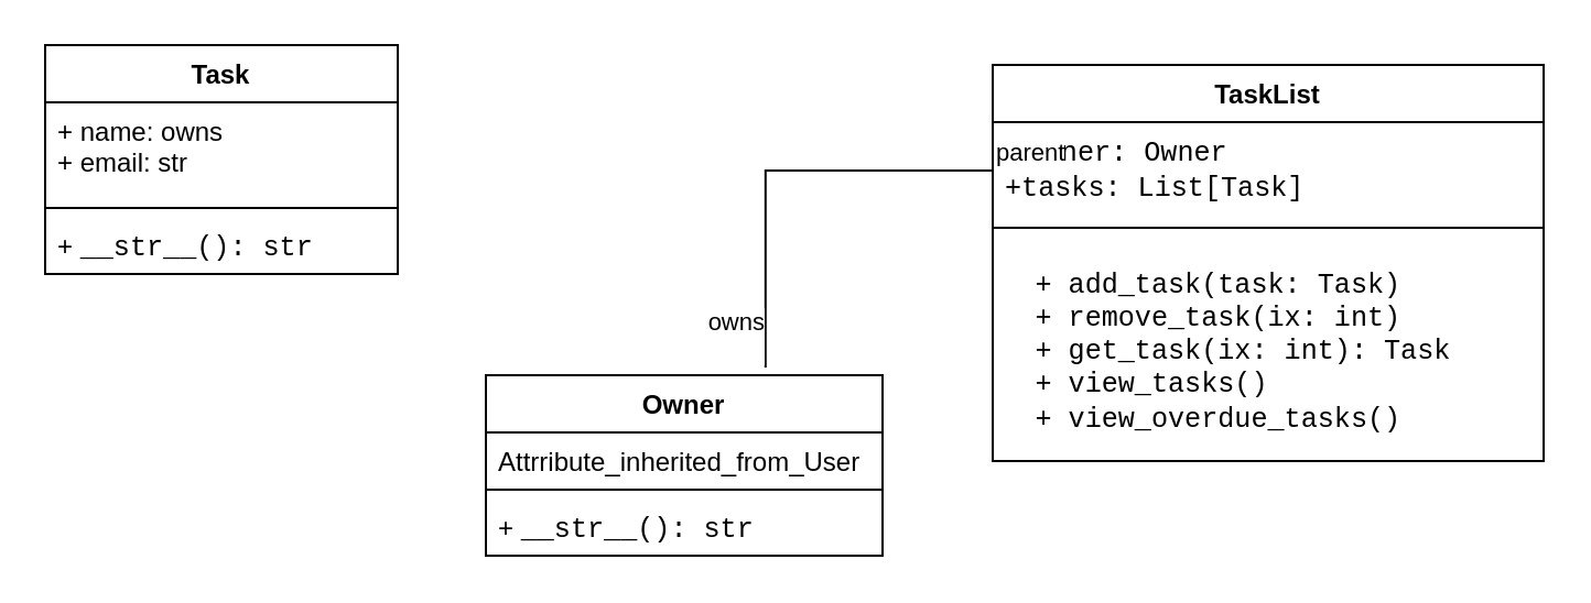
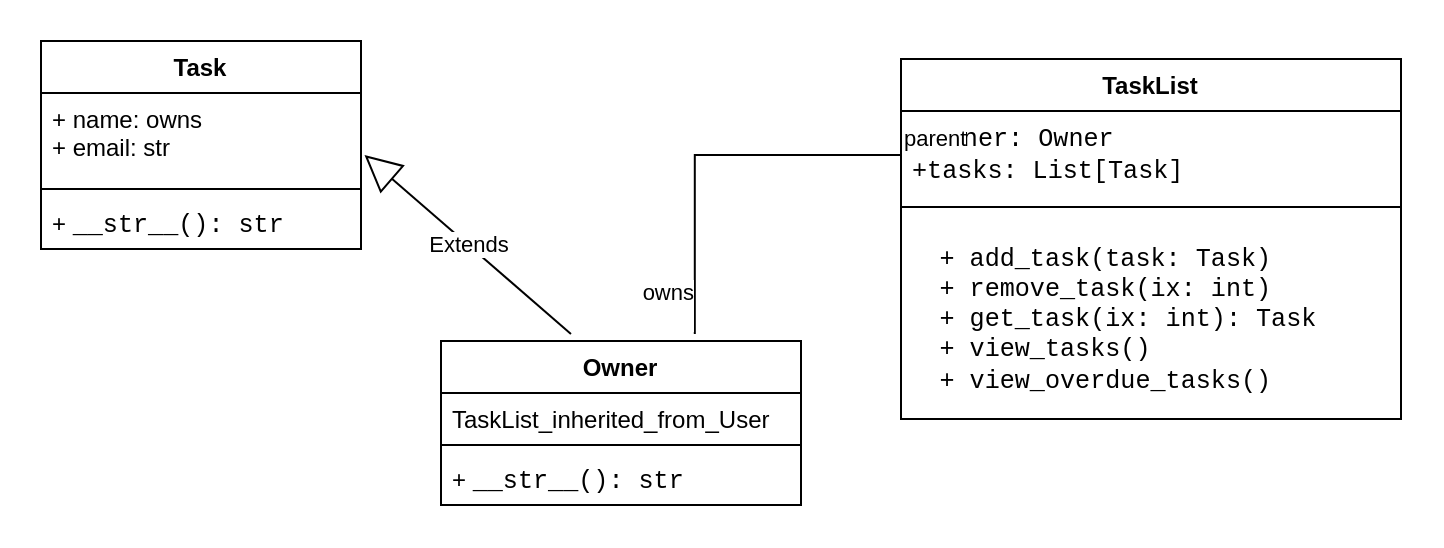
+ <mxCell id="14" value="Extends" style="endArrow=block;endSize=16;endFill=0;html=1;rounded=0;exitX=0.361;exitY=-0.043;exitDx=0;exitDy=0;exitPerimeter=0;entryX=1.011;entryY=0.705;entryDx=0;entryDy=0;entryPerimeter=0;" edge="1" parent="1" source="6" target="3"><mxGeometry width="160" relative="1" as="geometry"><mxPoint x="220" y="200" as="sourcePoint" /><mxPoint x="380" y="200" as="targetPoint" /></mxGeometry></mxCell>
- <mxCell id="7" value="Attrribute_inherited_from_User" style="text;strokeColor=none;fillColor=none;align=left;verticalAlign=top;spacingLeft=4;spacingRight=4;overflow=hidden;rotatable=0;points=[[0,0.5],[1,0.5]];portConstraint=eastwest;whiteSpace=wrap;html=1;" vertex="1" parent="6"><mxGeometry y="26" width="180" height="22" as="geometry" /></mxCell>
+ <mxCell id="7" value="TaskList_inherited_from_User" style="text;strokeColor=none;fillColor=none;align=left;verticalAlign=top;spacingLeft=4;spacingRight=4;overflow=hidden;rotatable=0;points=[[0,0.5],[1,0.5]];portConstraint=eastwest;whiteSpace=wrap;html=1;" vertex="1" parent="6"><mxGeometry y="26" width="180" height="22" as="geometry" /></mxCell>
